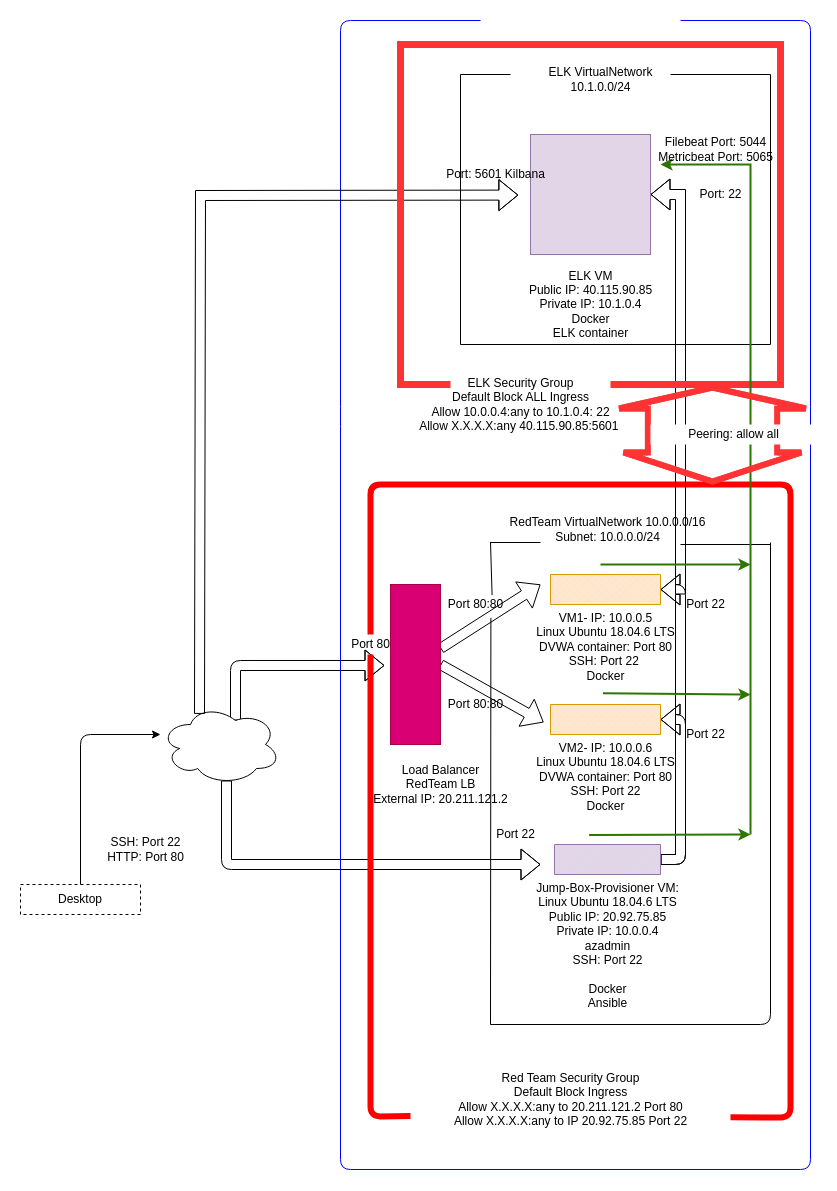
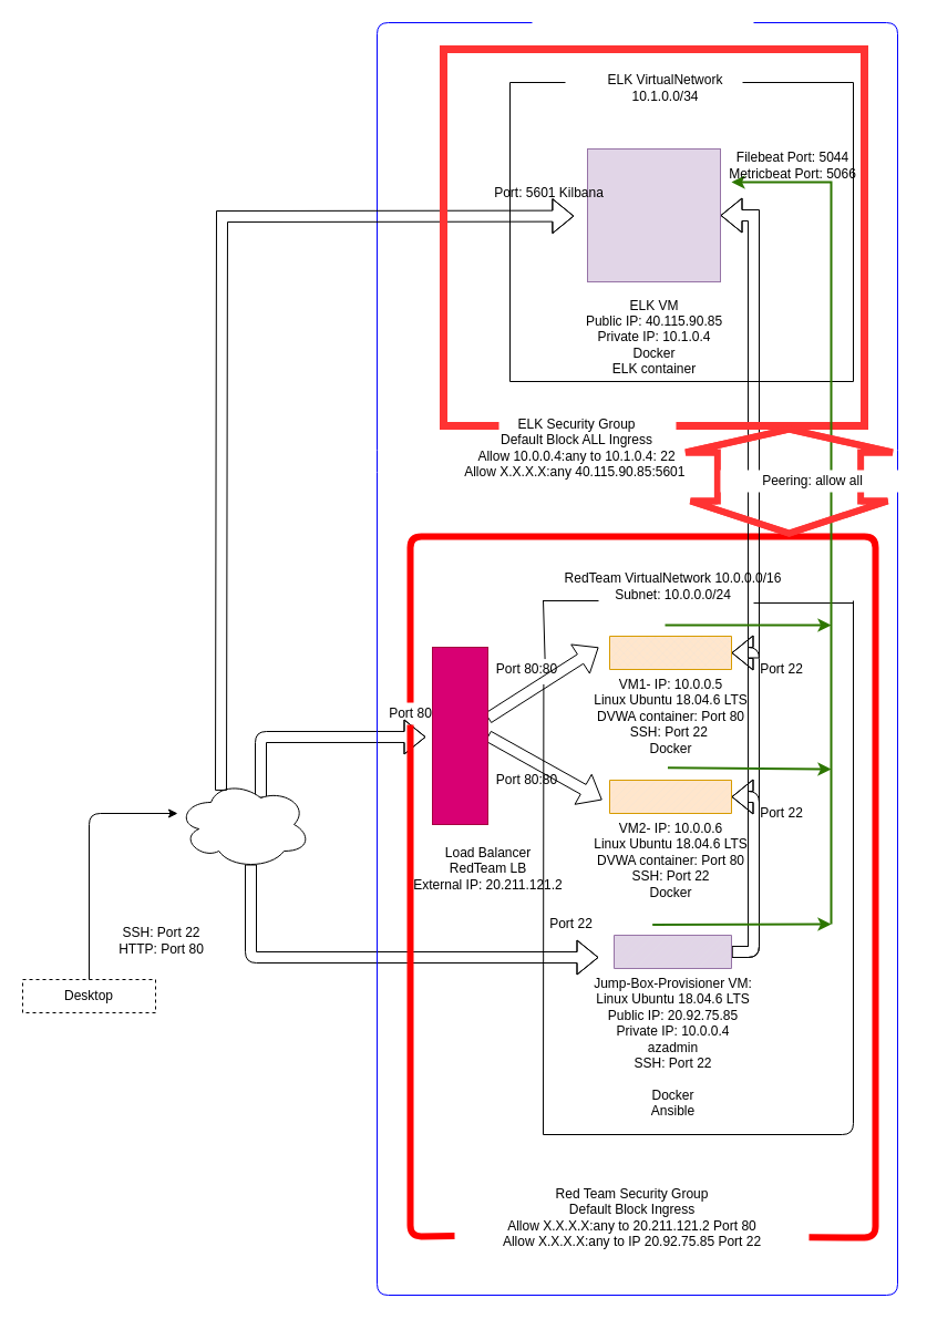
- <mxCell id="34" value="ELK VirtualNetwork&lt;br&gt;10.1.0.0/24" style="text;html=1;resizable=0;autosize=1;align=center;verticalAlign=middle;points=[];fillColor=none;strokeColor=none;rounded=0;" vertex="1" parent="1"><mxGeometry x="540" y="64" width="120" height="30" as="geometry" /></mxCell>
+ <mxCell id="34" value="ELK VirtualNetwork&lt;br&gt;10.1.0.0/34" style="text;html=1;resizable=0;autosize=1;align=center;verticalAlign=middle;points=[];fillColor=none;strokeColor=none;rounded=0;" vertex="1" parent="1"><mxGeometry x="540" y="64" width="120" height="30" as="geometry" /></mxCell>
- <mxCell id="49" value="Filebeat Port: 5044&lt;br&gt;Metricbeat Port: 5065" style="text;html=1;resizable=0;autosize=1;align=center;verticalAlign=middle;points=[];fillColor=none;strokeColor=none;rounded=0;" vertex="1" parent="1"><mxGeometry x="650" y="134" width="130" height="30" as="geometry" /></mxCell>
+ <mxCell id="49" value="Filebeat Port: 5044&lt;br&gt;Metricbeat Port: 5066" style="text;html=1;resizable=0;autosize=1;align=center;verticalAlign=middle;points=[];fillColor=none;strokeColor=none;rounded=0;" vertex="1" parent="1"><mxGeometry x="650" y="134" width="130" height="30" as="geometry" /></mxCell>
- <mxCell id="33" value="Port: 22" style="text;html=1;resizable=0;autosize=1;align=center;verticalAlign=middle;points=[];fillColor=none;strokeColor=none;rounded=0;" vertex="1" parent="1"><mxGeometry x="690" y="184" width="60" height="20" as="geometry" /></mxCell>
